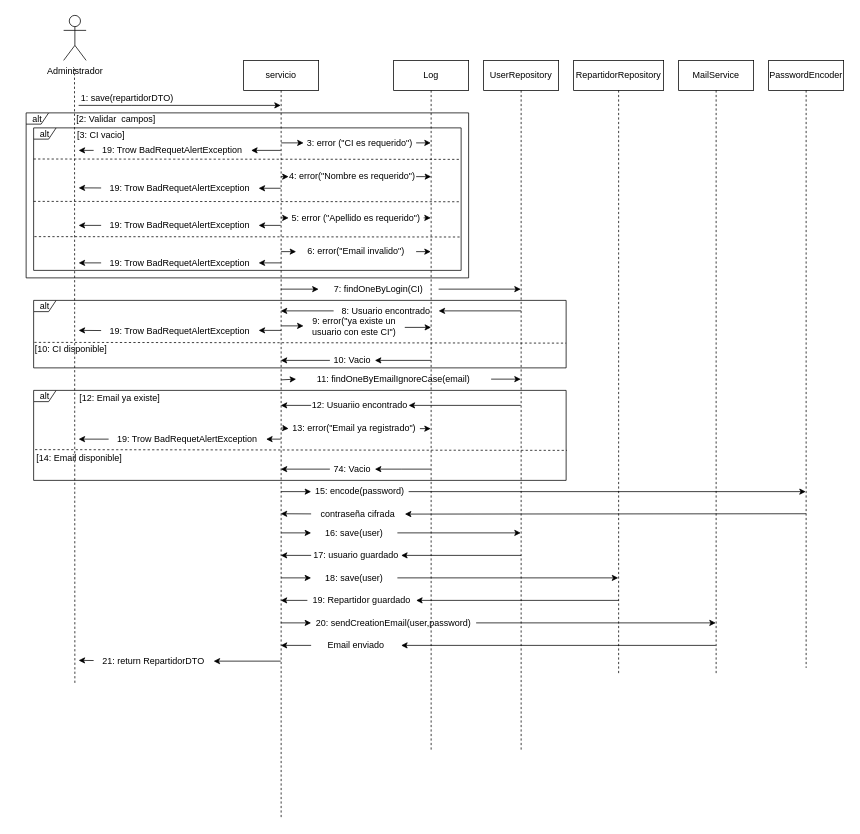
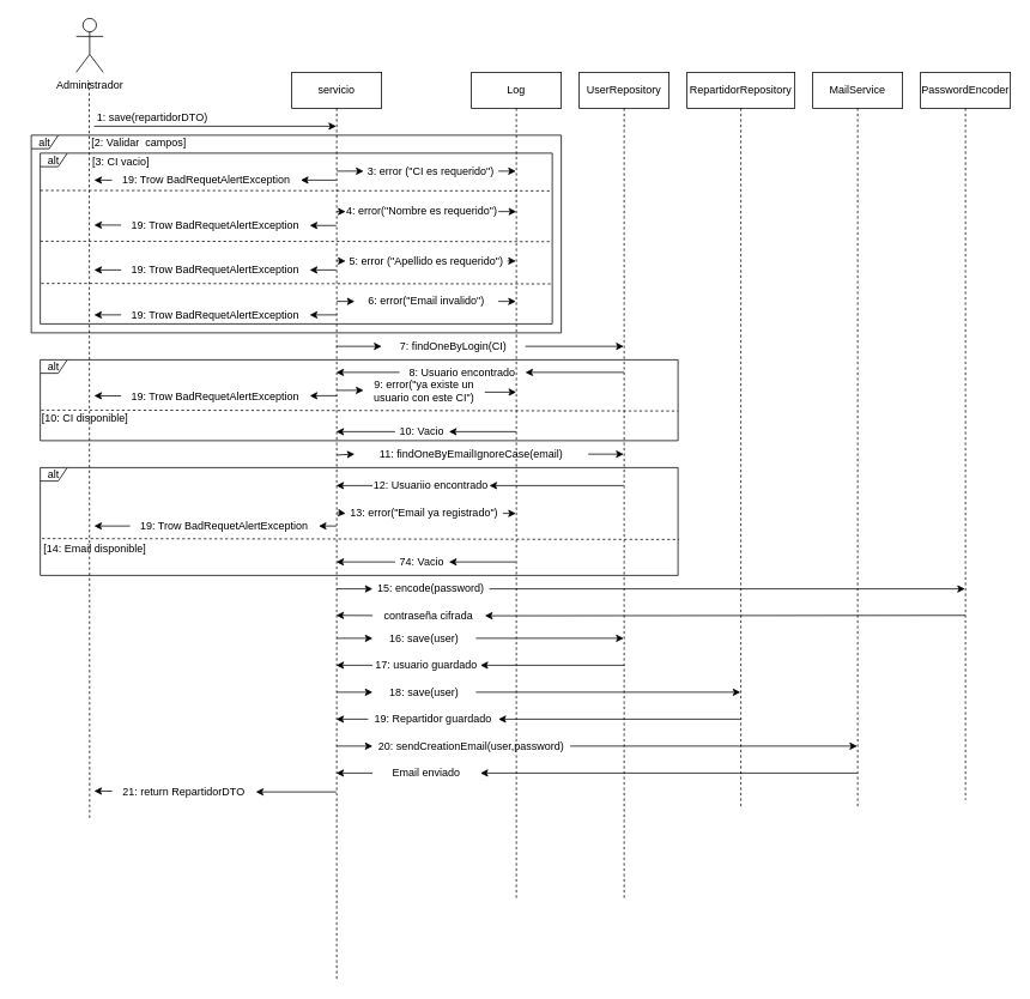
- <mxCell id="63" value="[12: Email ya existe]" style="text;html=1;align=center;verticalAlign=middle;whiteSpace=wrap;rounded=0;" vertex="1" parent="1"><mxGeometry x="74" y="520" width="170" height="20" as="geometry" /></mxCell>
